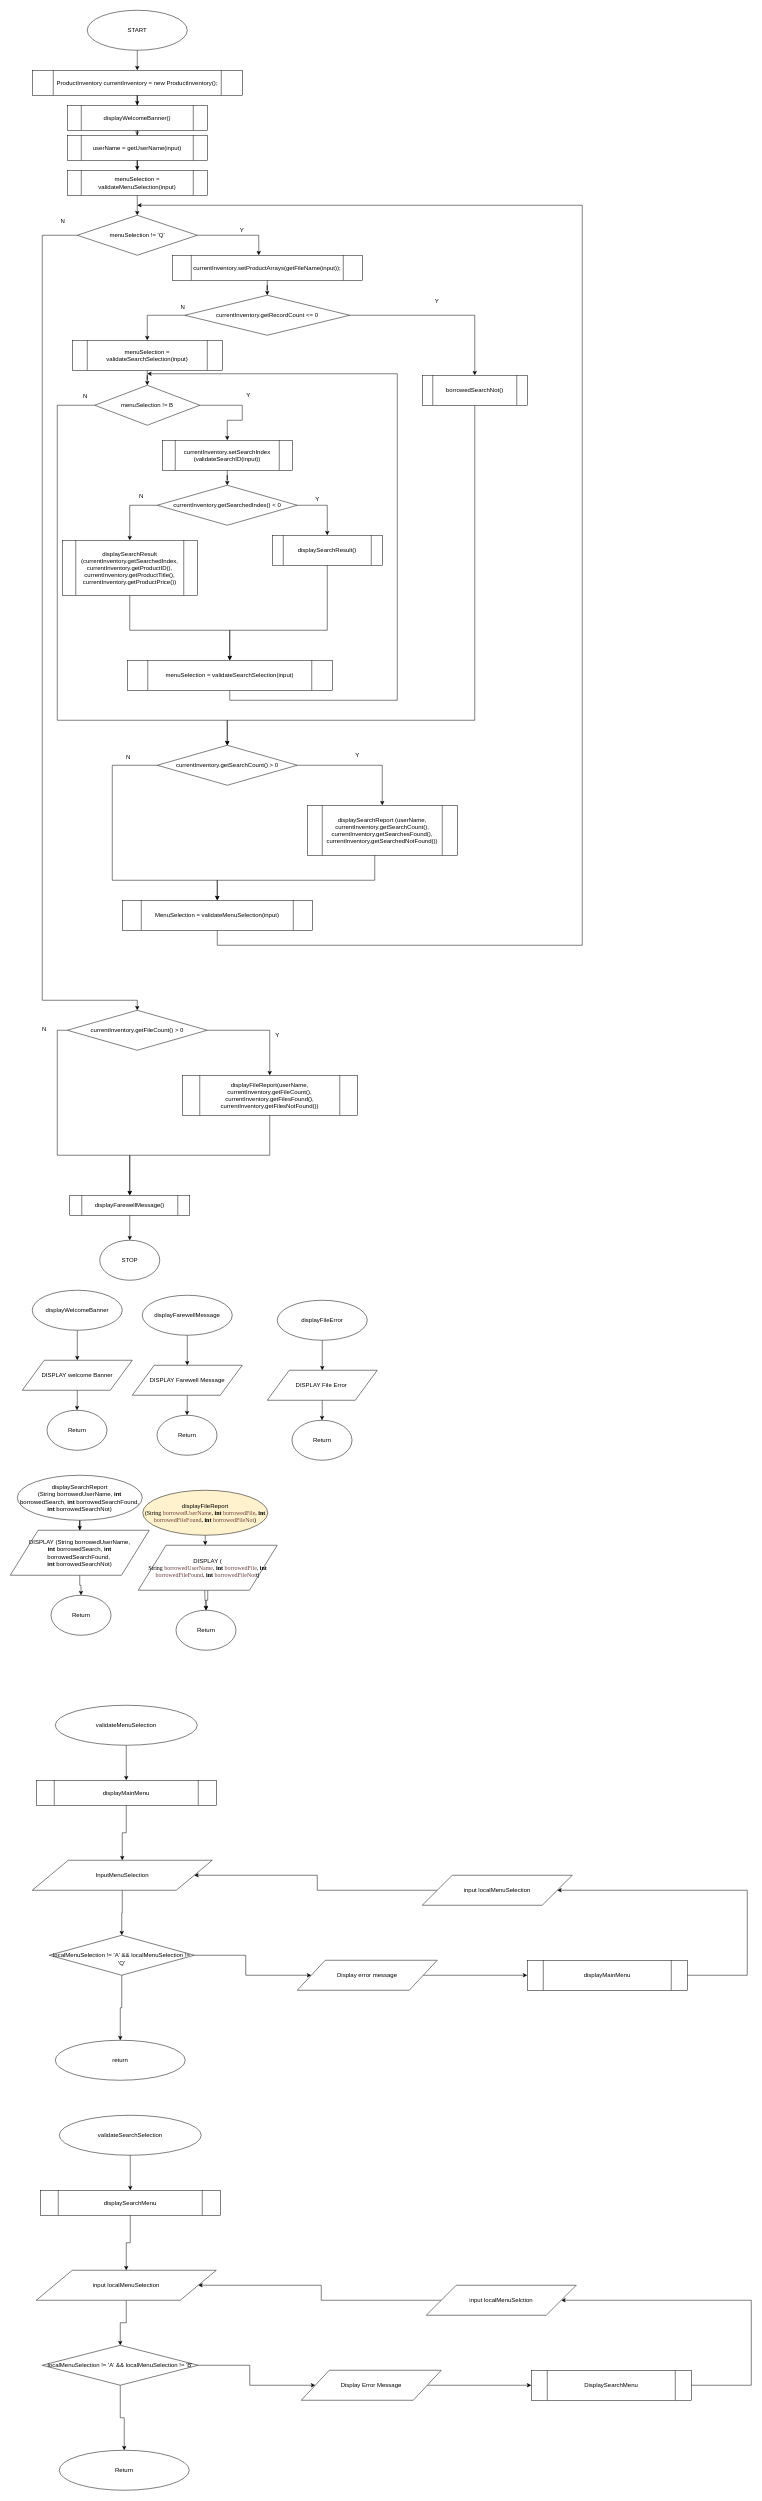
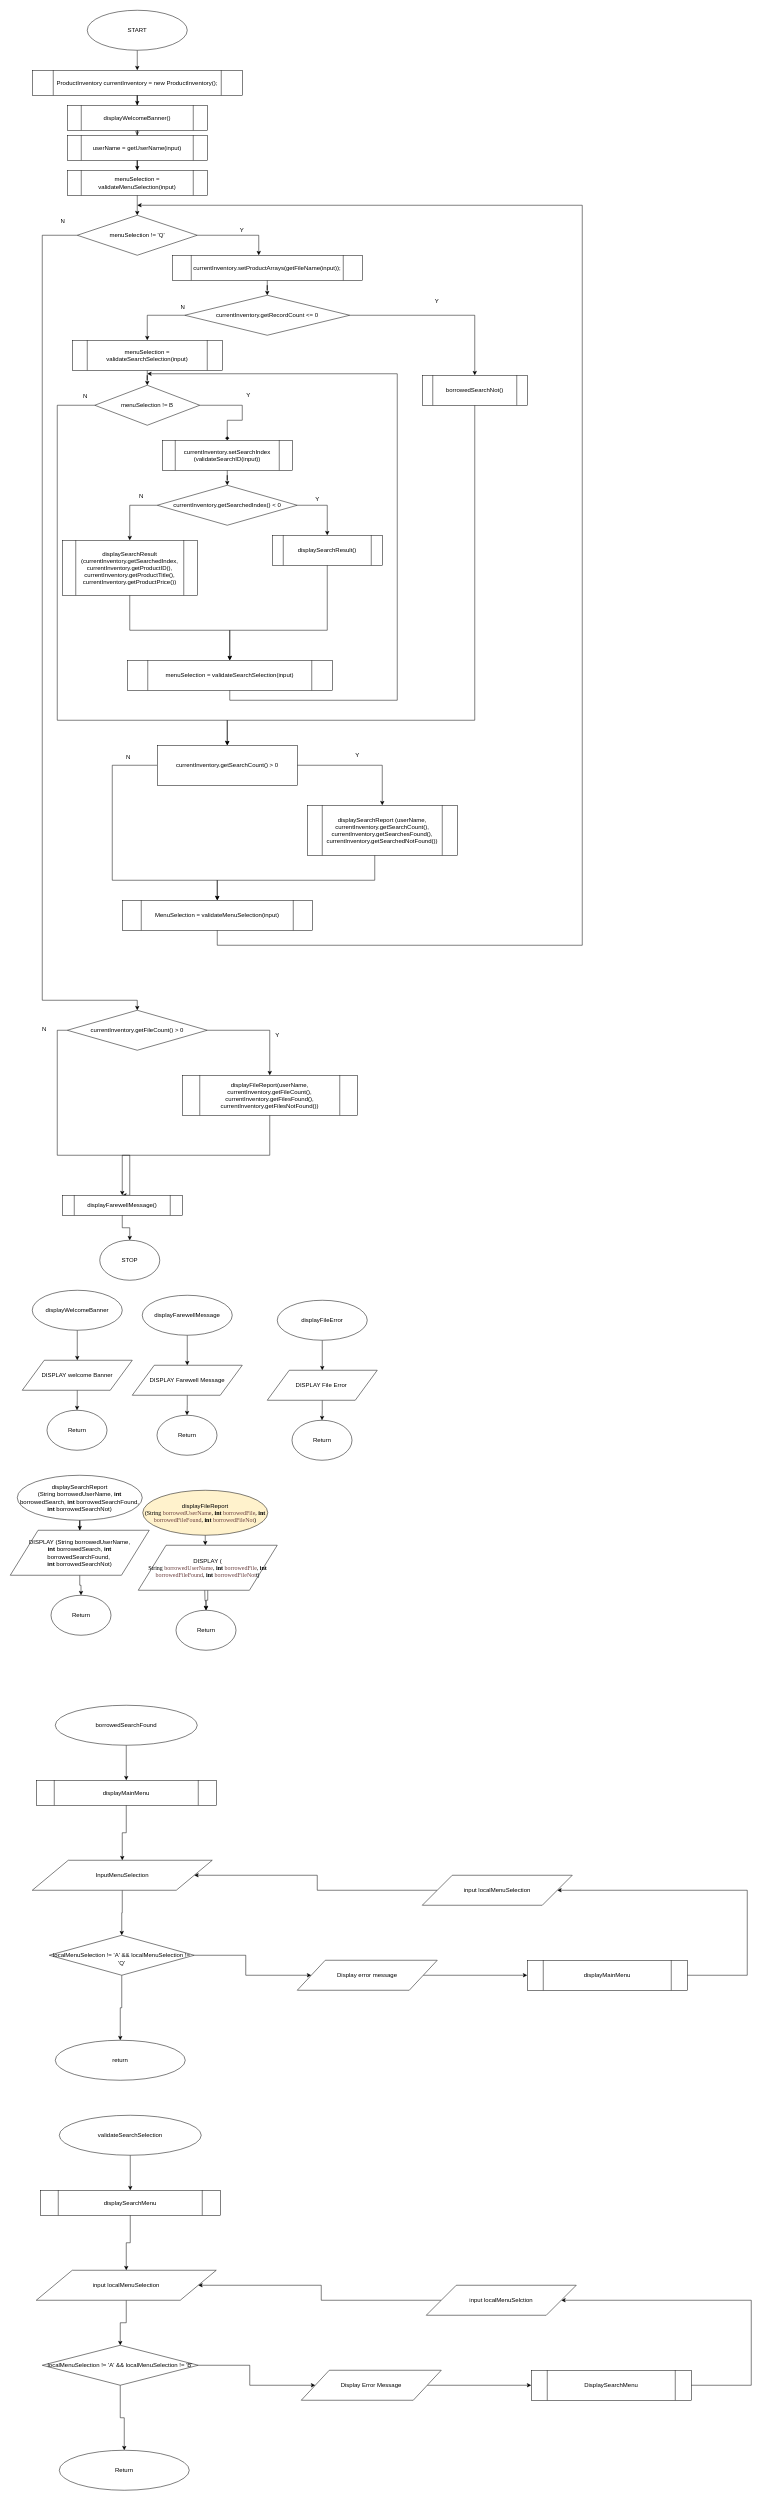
- <mxCell id="27" style="edgeStyle=orthogonalEdgeStyle;rounded=0;orthogonalLoop=1;jettySize=auto;html=1;entryX=0.5;entryY=0;entryDx=0;entryDy=0;" edge="1" parent="1" source="29" target="31"><mxGeometry relative="1" as="geometry"><Array as="points"><mxPoint x="484" y="810" /><mxPoint x="484" y="840" /><mxPoint x="454" y="840" /></Array></mxGeometry></mxCell>
+ <mxCell id="27" style="edgeStyle=orthogonalEdgeStyle;rounded=0;orthogonalLoop=1;jettySize=auto;html=1;entryX=0.5;entryY=0;entryDx=0;entryDy=0;endArrow=diamond;" edge="1" parent="1" source="29" target="31"><mxGeometry relative="1" as="geometry"><Array as="points"><mxPoint x="484" y="810" /><mxPoint x="484" y="840" /><mxPoint x="454" y="840" /></Array></mxGeometry></mxCell>
- <mxCell id="43" value="currentInventory.getSearchCount() &amp;gt; 0" style="rhombus;whiteSpace=wrap;html=1;" vertex="1" parent="1"><mxGeometry x="314" y="1490" width="280" height="80" as="geometry" /></mxCell>
+ <mxCell id="43" value="currentInventory.getSearchCount() &amp;gt; 0" style="whiteSpace=wrap;html=1;rounded=0;" vertex="1" parent="1"><mxGeometry x="314" y="1490" width="280" height="80" as="geometry" /></mxCell>
- <mxCell id="51" value="displayFarewellMessage()" style="shape=process;whiteSpace=wrap;html=1;backgroundOutline=1;" vertex="1" parent="1"><mxGeometry x="139" y="2390" width="240" height="40" as="geometry" /></mxCell>
+ <mxCell id="51" value="displayFarewellMessage()" style="shape=process;whiteSpace=wrap;html=1;backgroundOutline=1;" vertex="1" parent="1"><mxGeometry x="124" y="2390" width="240" height="40" as="geometry" /></mxCell>
- <mxCell id="92" value="validateMenuSelection" style="ellipse;whiteSpace=wrap;html=1;" vertex="1" parent="1"><mxGeometry x="110" y="3410" width="284" height="80" as="geometry" /></mxCell>
+ <mxCell id="92" value="borrowedSearchFound" style="ellipse;whiteSpace=wrap;html=1;" vertex="1" parent="1"><mxGeometry x="110" y="3410" width="284" height="80" as="geometry" /></mxCell>
